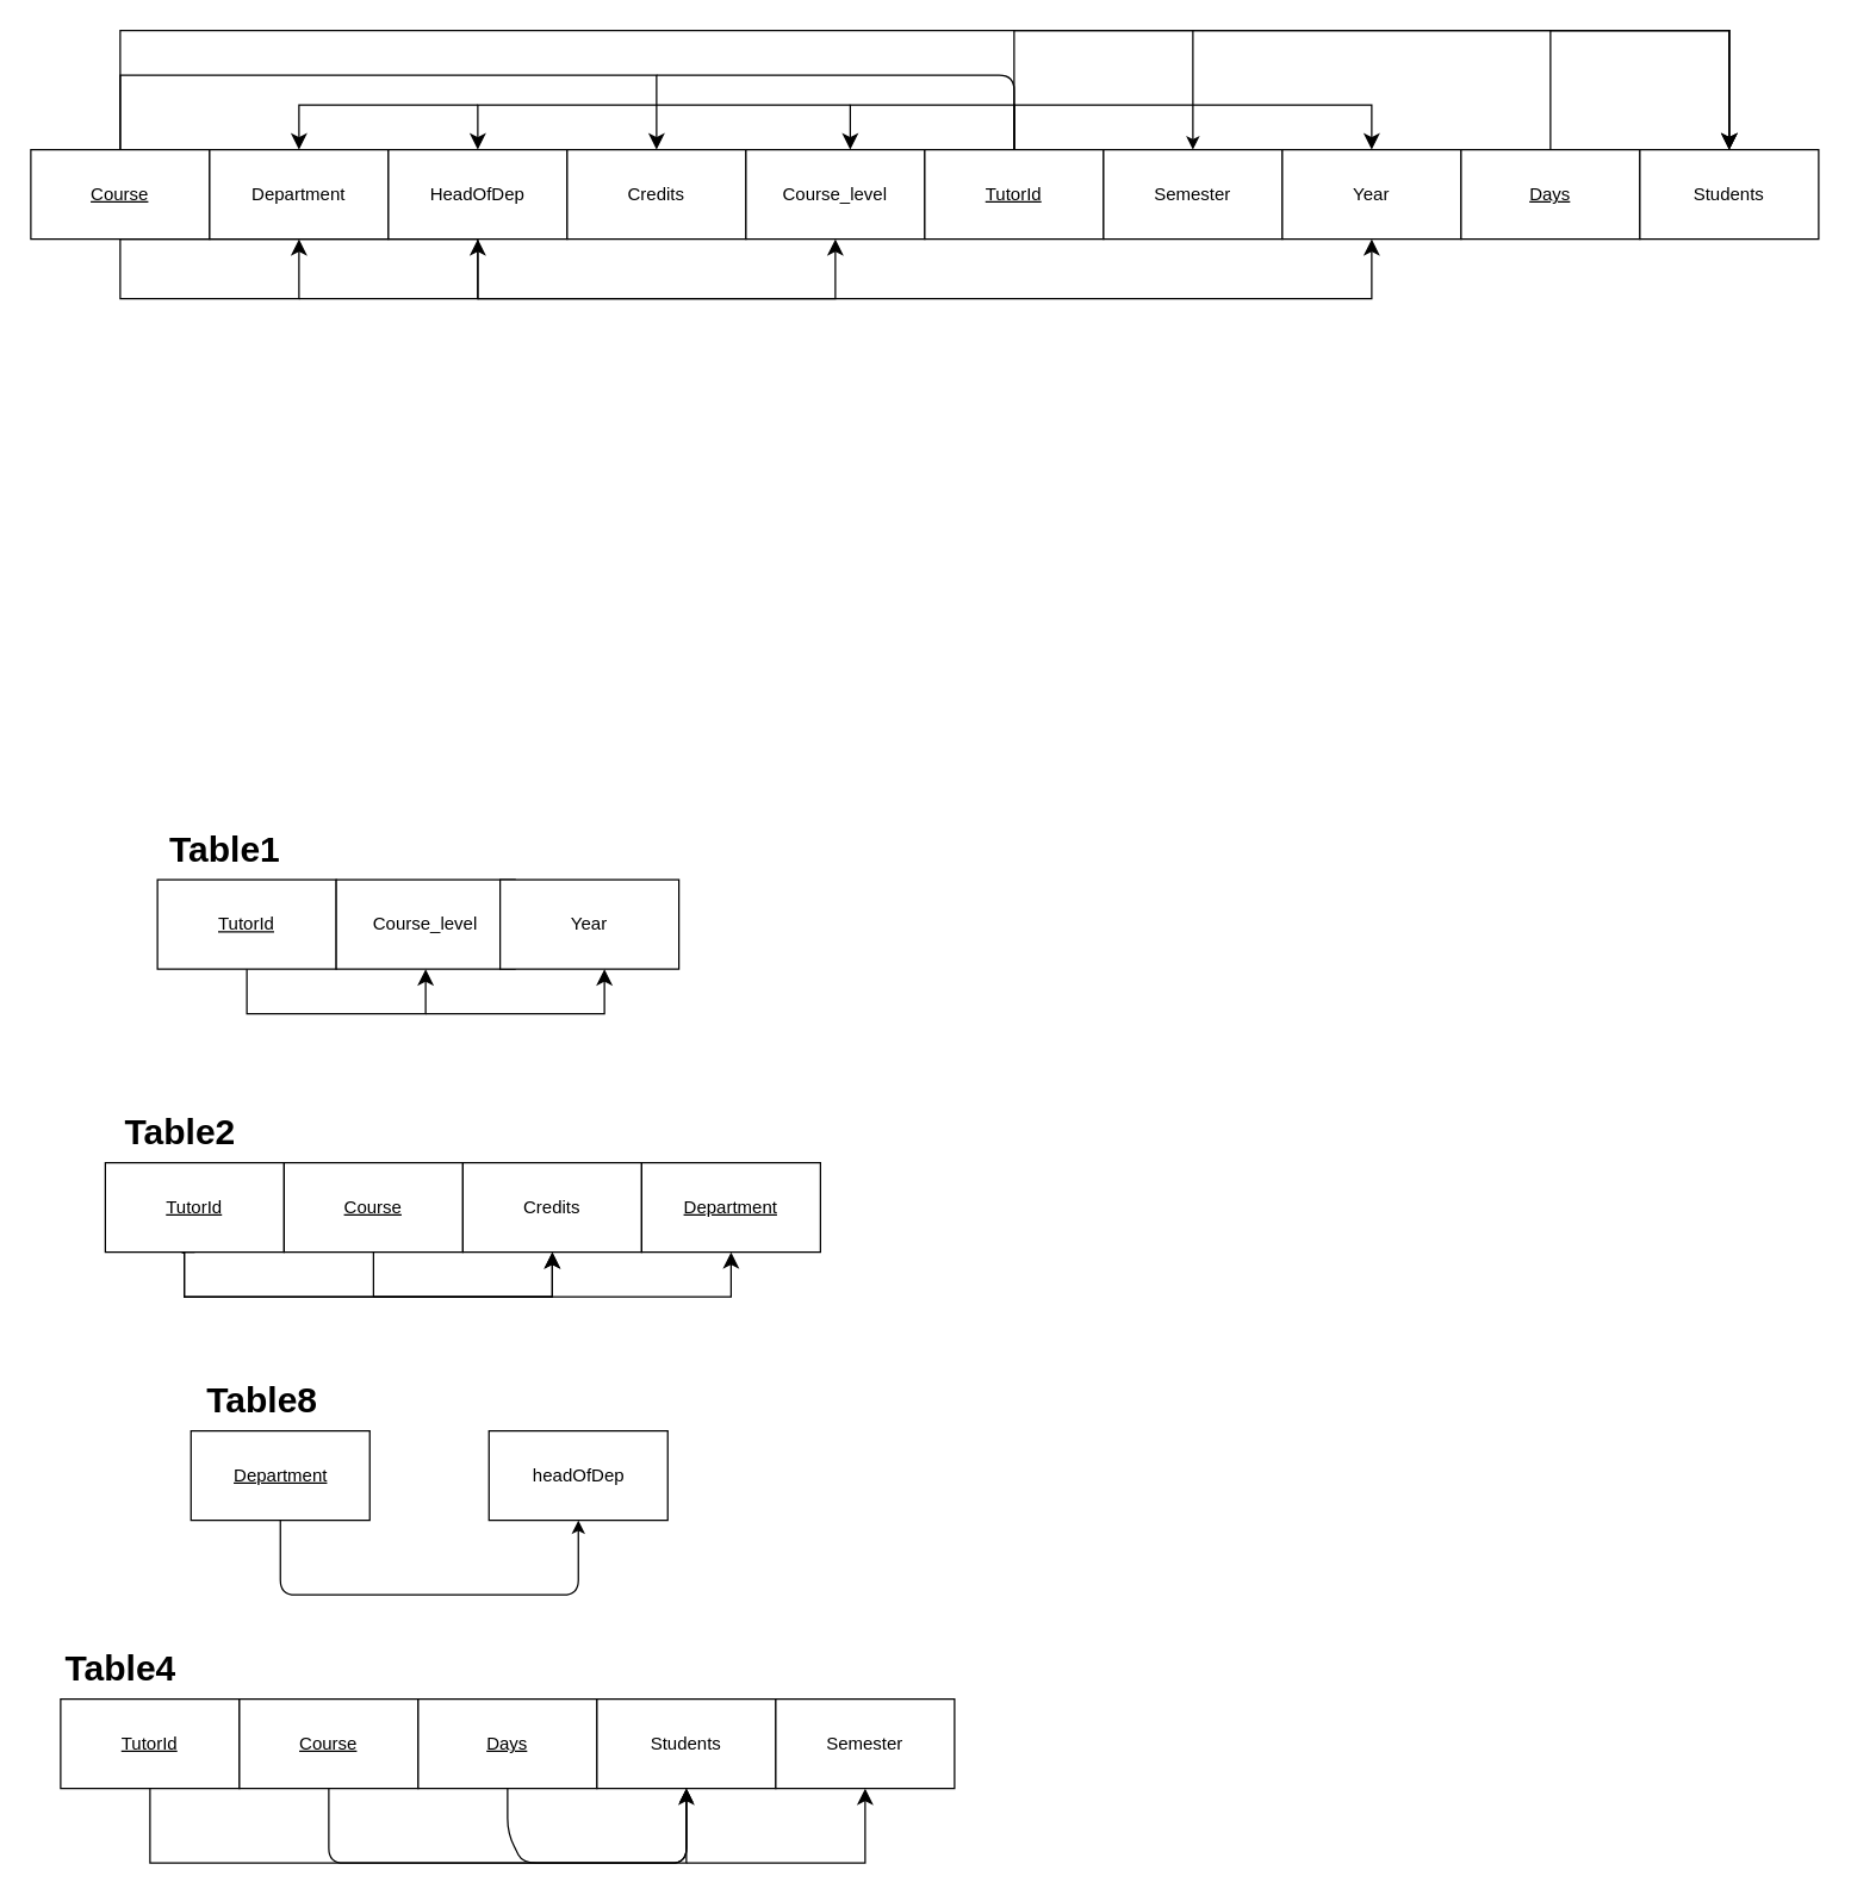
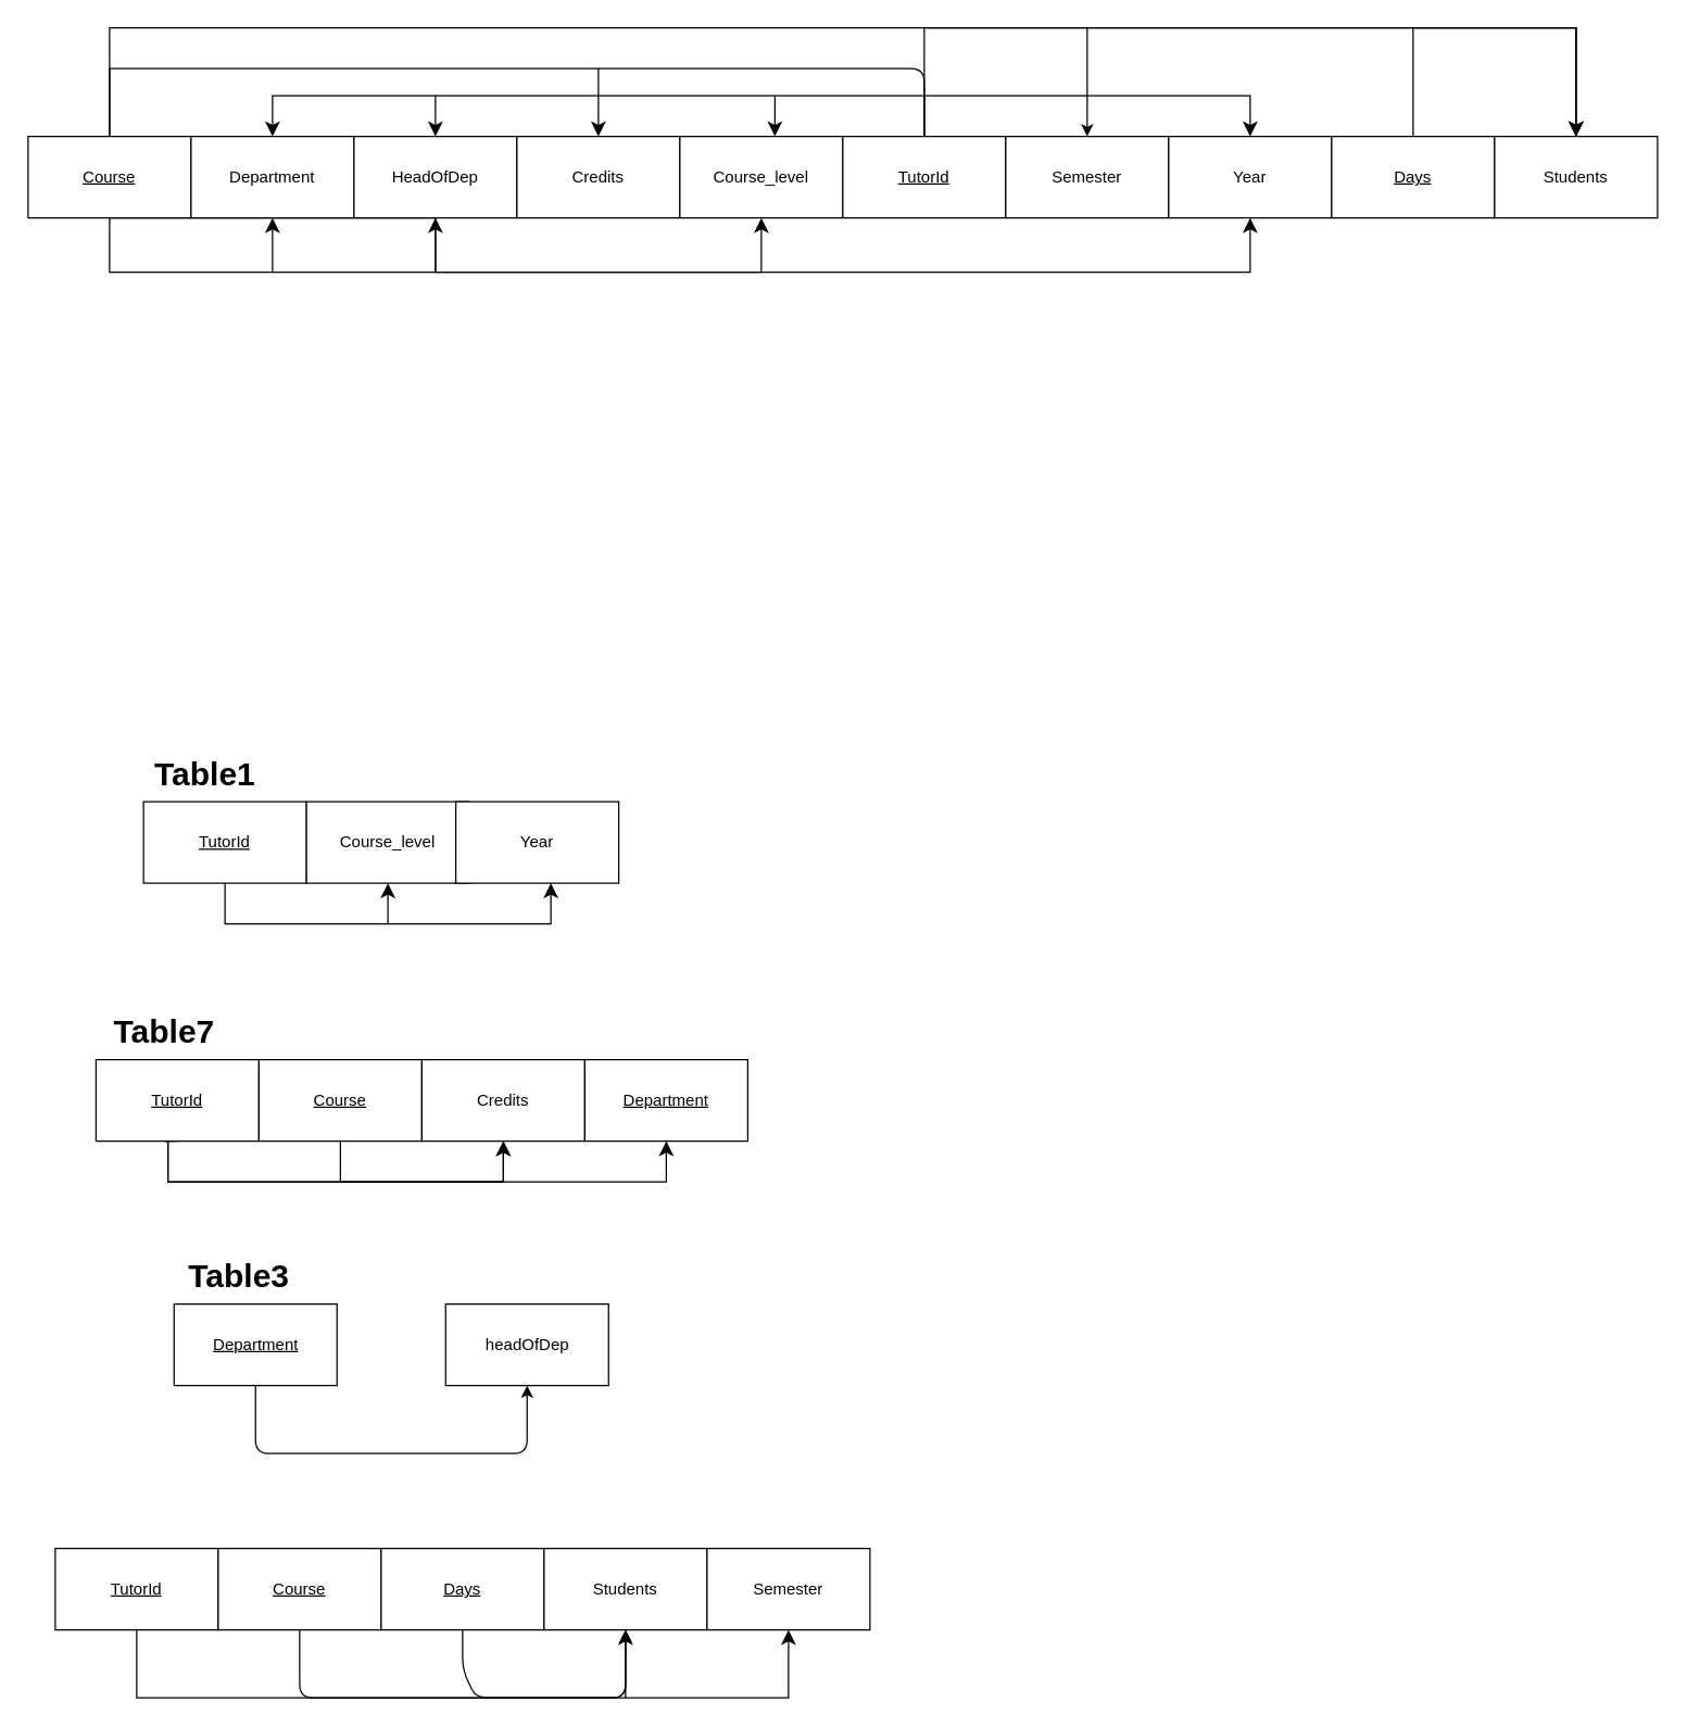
- <mxCell id="52" value="Table2" style="text;strokeColor=none;fillColor=none;html=1;fontSize=24;fontStyle=1;verticalAlign=middle;align=center;" parent="1" vertex="1"><mxGeometry x="70" y="740" width="100" height="40" as="geometry" /></mxCell>
+ <mxCell id="52" value="Table7" style="text;strokeColor=none;fillColor=none;html=1;fontSize=24;fontStyle=1;verticalAlign=middle;align=center;" parent="1" vertex="1"><mxGeometry x="70" y="740" width="100" height="40" as="geometry" /></mxCell>
- <mxCell id="53" value="Table8" style="text;strokeColor=none;fillColor=none;html=1;fontSize=24;fontStyle=1;verticalAlign=middle;align=center;" parent="1" vertex="1"><mxGeometry x="125" y="920" width="100" height="40" as="geometry" /></mxCell>
+ <mxCell id="53" value="Table3" style="text;strokeColor=none;fillColor=none;html=1;fontSize=24;fontStyle=1;verticalAlign=middle;align=center;" parent="1" vertex="1"><mxGeometry x="125" y="920" width="100" height="40" as="geometry" /></mxCell>
- <mxCell id="54" value="Table4" style="text;strokeColor=none;fillColor=none;html=1;fontSize=24;fontStyle=1;verticalAlign=middle;align=center;" parent="1" vertex="1"><mxGeometry x="30" y="1100" width="100" height="40" as="geometry" /></mxCell>
